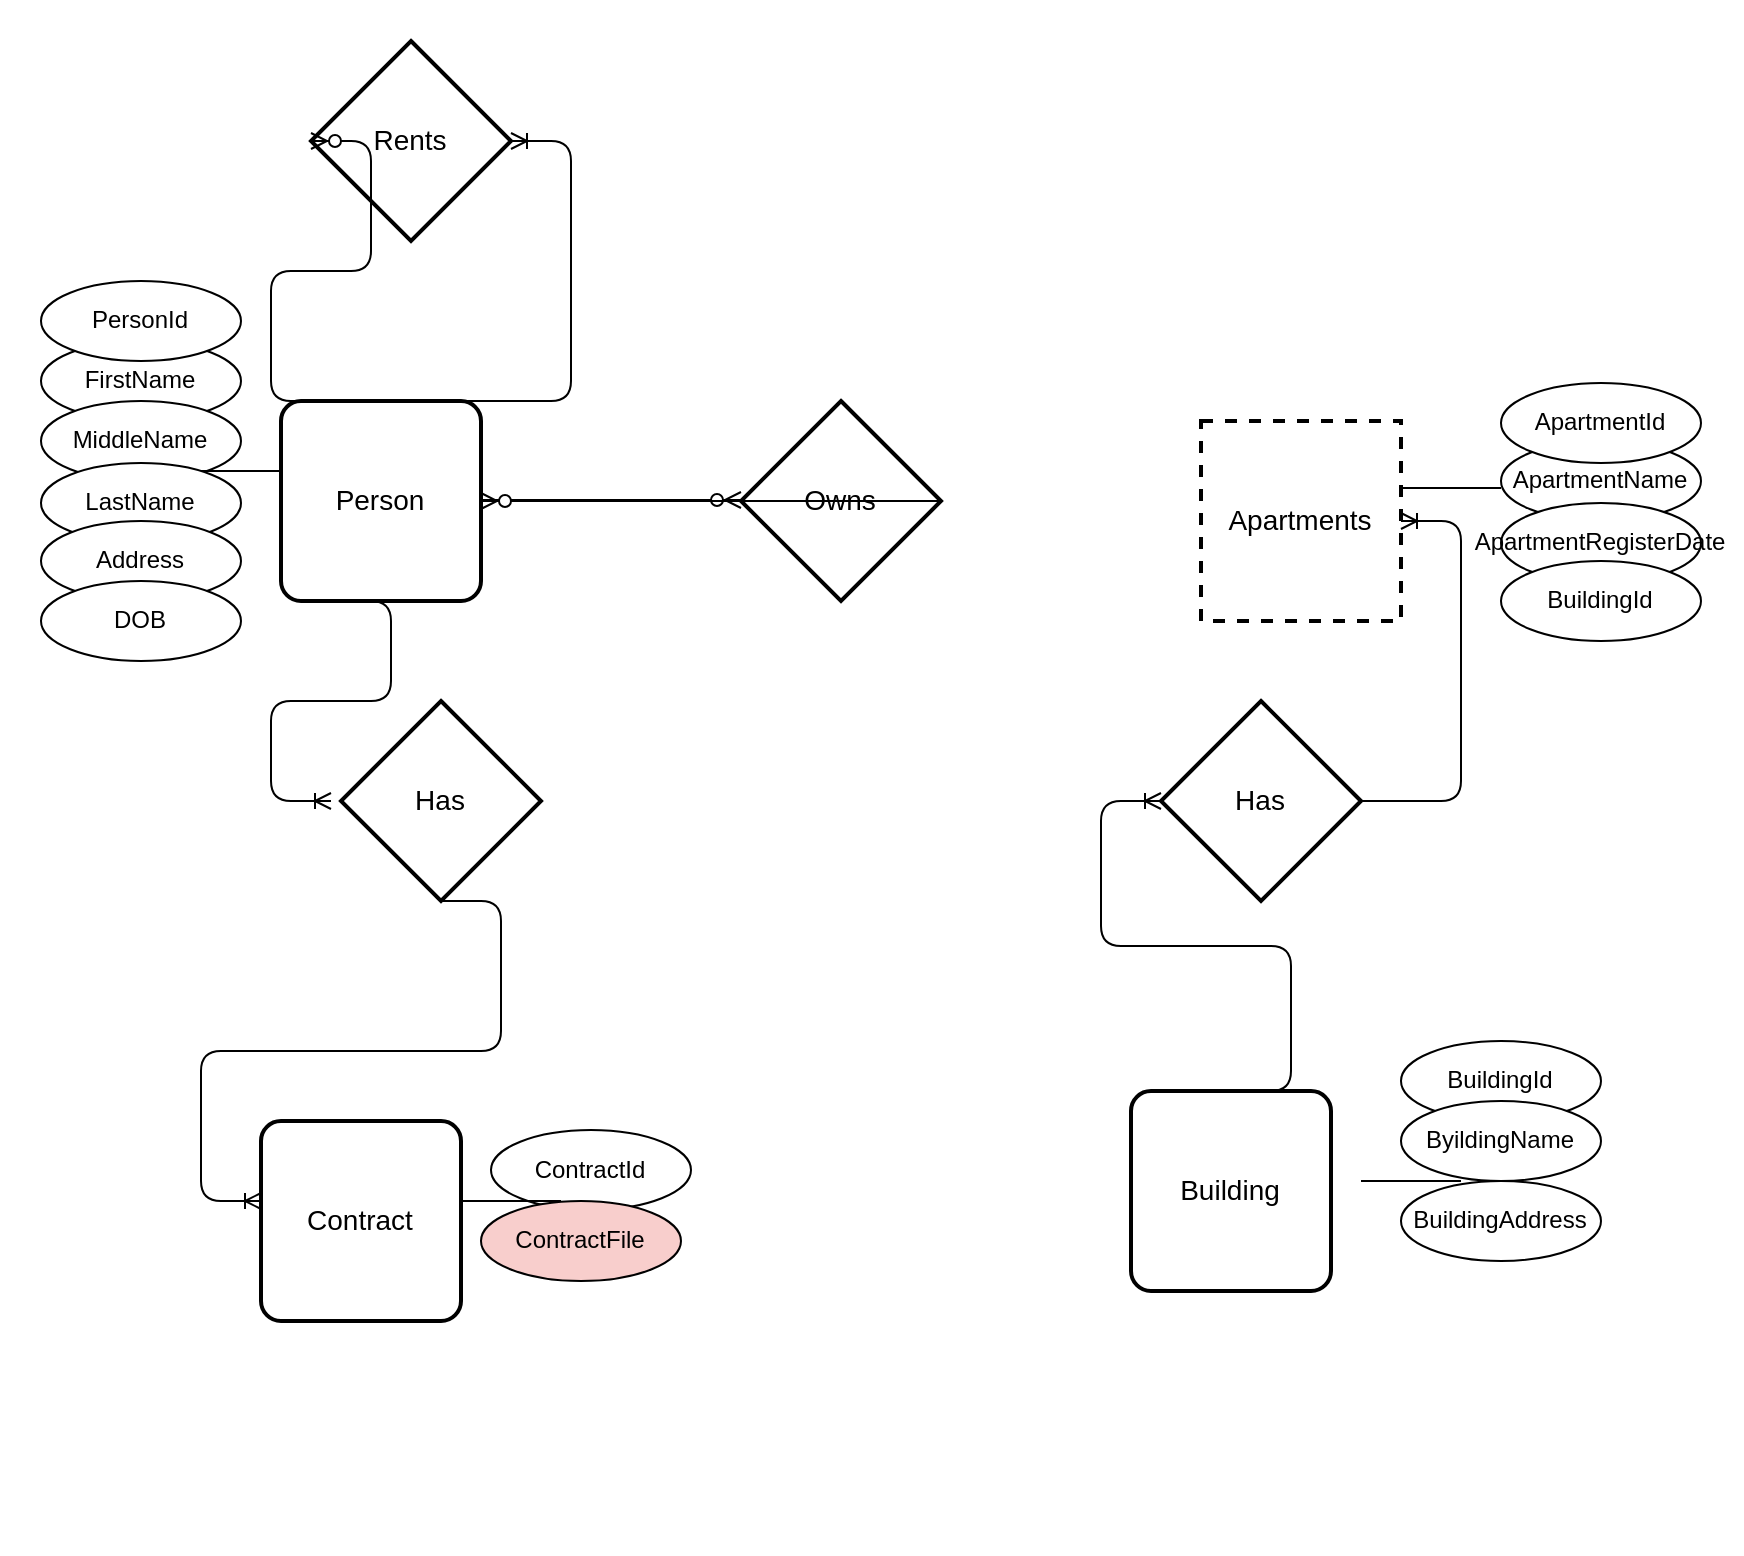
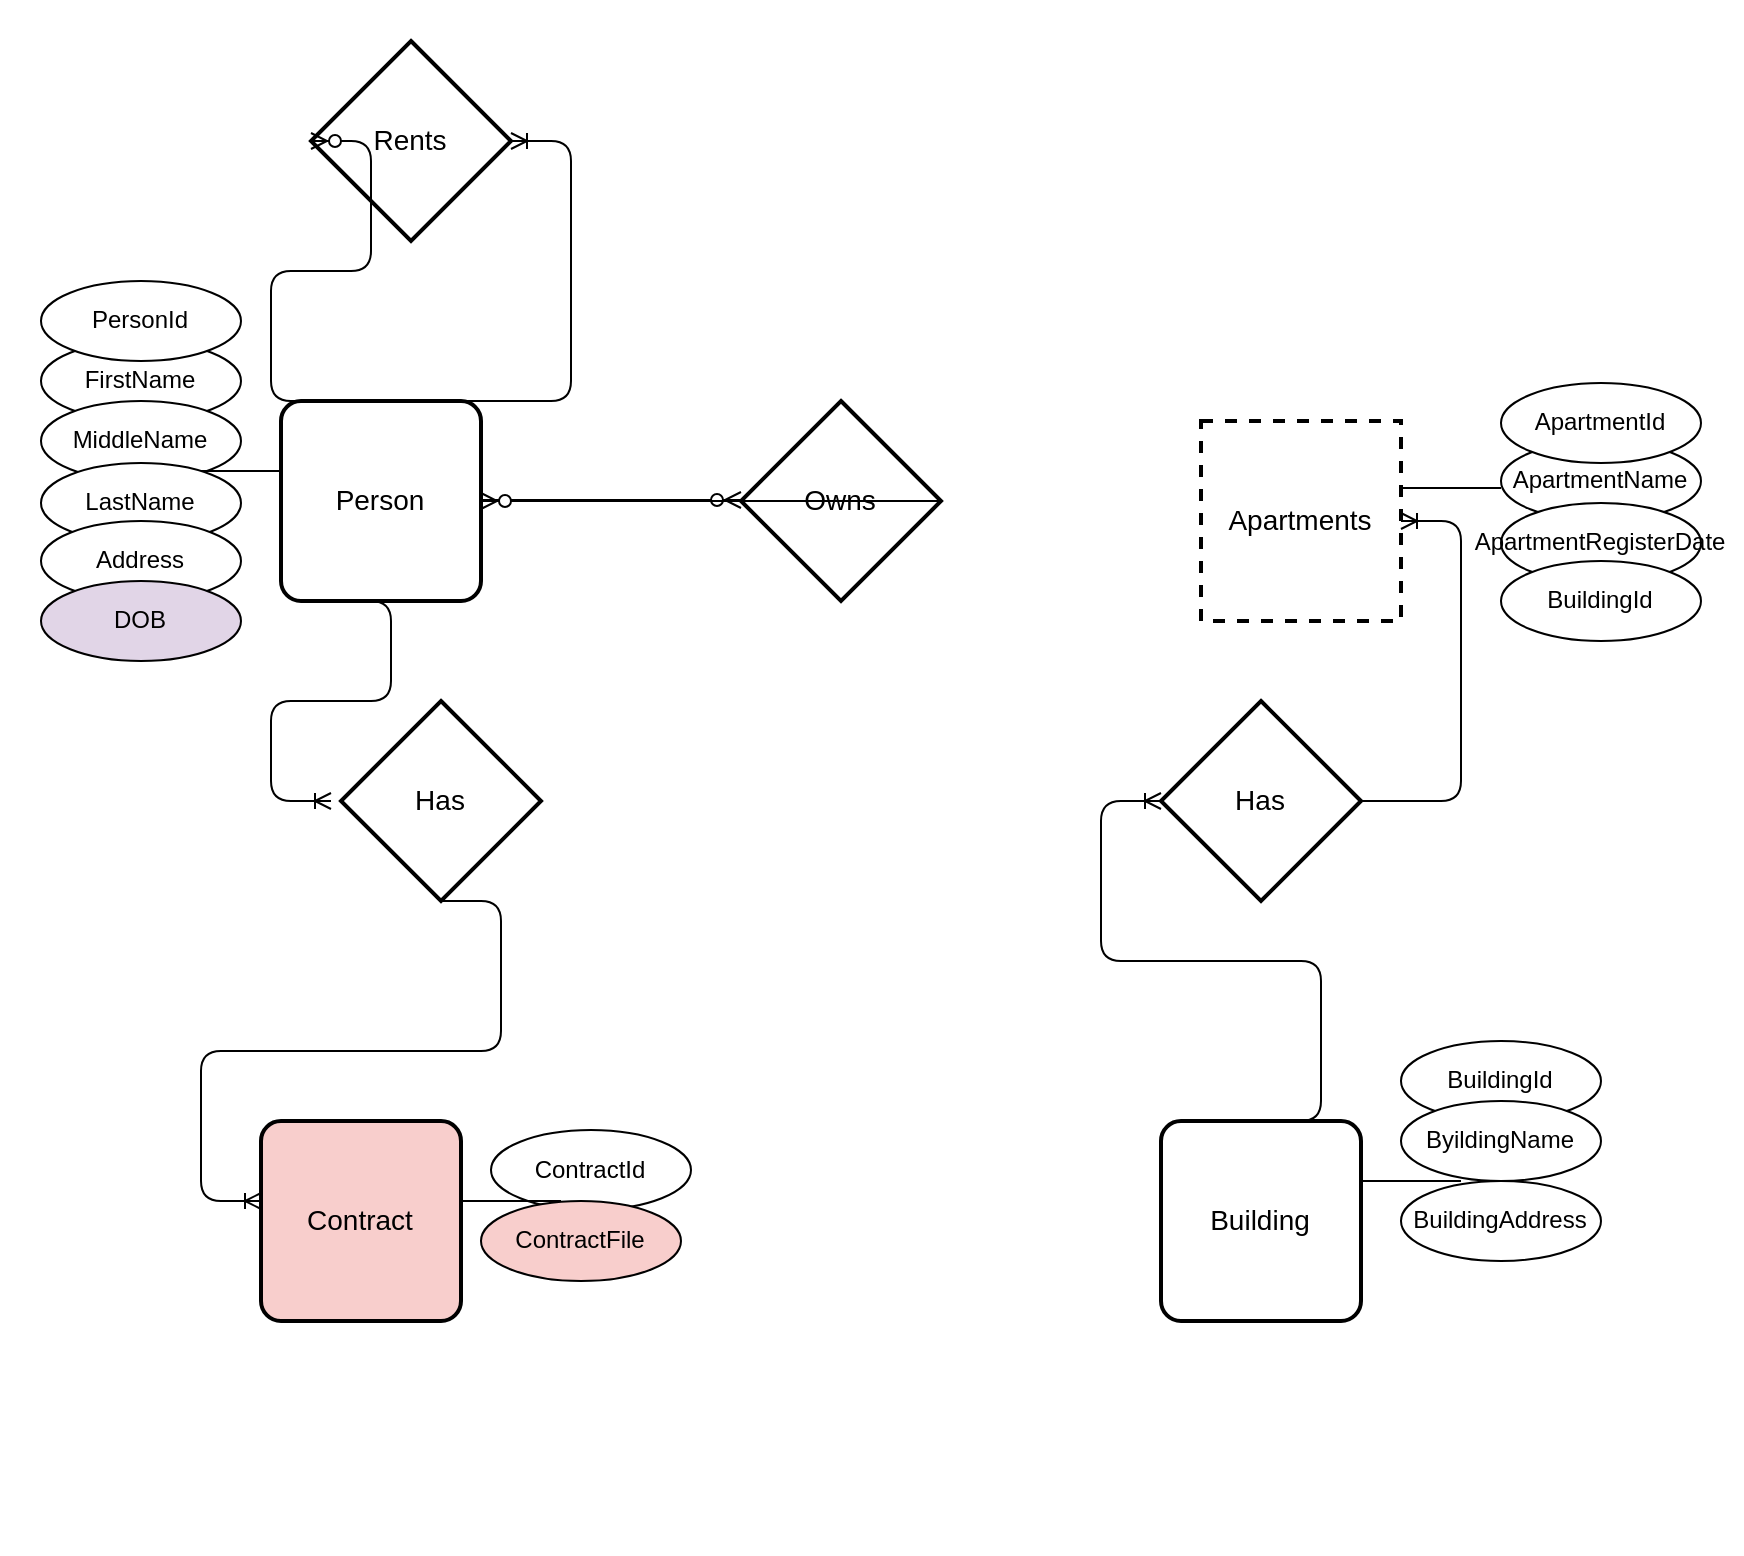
- <mxCell id="22" value="DOB" style="ellipse;whiteSpace=wrap;html=1;align=center;container=1;recursiveResize=0;treeFolding=1;" vertex="1" parent="1"><mxGeometry x="20" y="290" width="100" height="40" as="geometry" /></mxCell>
+ <mxCell id="22" value="DOB" style="ellipse;whiteSpace=wrap;html=1;align=center;container=1;recursiveResize=0;treeFolding=1;fillColor=#e1d5e7;" vertex="1" parent="1"><mxGeometry x="20" y="290" width="100" height="40" as="geometry" /></mxCell>
- <mxCell id="9" value="Building" style="strokeWidth=2;rounded=1;arcSize=10;whiteSpace=wrap;html=1;align=center;fontSize=14;" vertex="1" parent="1"><mxGeometry x="565" y="545" width="100" height="100" as="geometry" /></mxCell>
+ <mxCell id="9" value="Building" style="strokeWidth=2;rounded=1;arcSize=10;whiteSpace=wrap;html=1;align=center;fontSize=14;" vertex="1" parent="1"><mxGeometry x="580" y="560" width="100" height="100" as="geometry" /></mxCell>
- <mxCell id="4" value="Contract" style="strokeWidth=2;rounded=1;arcSize=10;whiteSpace=wrap;html=1;align=center;fontSize=14;" vertex="1" parent="1"><mxGeometry x="130" y="560" width="100" height="100" as="geometry" /></mxCell>
+ <mxCell id="4" value="Contract" style="strokeWidth=2;rounded=1;arcSize=10;whiteSpace=wrap;html=1;align=center;fontSize=14;fillColor=#f8cecc;" vertex="1" parent="1"><mxGeometry x="130" y="560" width="100" height="100" as="geometry" /></mxCell>
